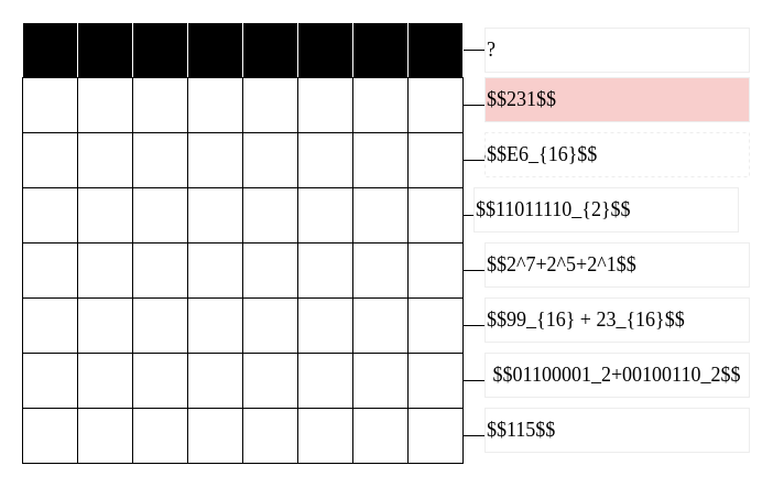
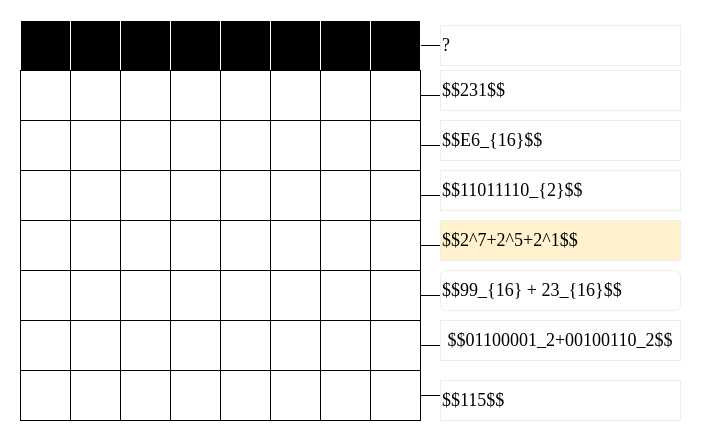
- <mxCell id="21" value="&lt;font style=&quot;font-size: 18px;&quot;&gt;$$231$$&lt;/font&gt;" style="rounded=0;whiteSpace=wrap;html=1;align=left;strokeColor=#EDEDED;fontFamily=Comic Sans MS;fontSize=18;fillColor=#f8cecc;" vertex="1" parent="1"><mxGeometry x="440" y="70" width="240" height="40" as="geometry" /></mxCell>
+ <mxCell id="21" value="&lt;font style=&quot;font-size: 18px;&quot;&gt;$$231$$&lt;/font&gt;" style="rounded=0;whiteSpace=wrap;html=1;align=left;strokeColor=#EDEDED;fontFamily=Comic Sans MS;fontSize=18;" vertex="1" parent="1"><mxGeometry x="440" y="70" width="240" height="40" as="geometry" /></mxCell>
- <mxCell id="31" value="$$E6_{16}$$" style="rounded=0;whiteSpace=wrap;html=1;strokeColor=#EDEDED;align=left;fontFamily=Comic Sans MS;fontSize=18;dashed=1;" vertex="1" parent="1"><mxGeometry x="440" y="120" width="240" height="40" as="geometry" /></mxCell>
+ <mxCell id="31" value="$$E6_{16}$$" style="rounded=0;whiteSpace=wrap;html=1;strokeColor=#EDEDED;align=left;fontFamily=Comic Sans MS;fontSize=18;" vertex="1" parent="1"><mxGeometry x="440" y="120" width="240" height="40" as="geometry" /></mxCell>
- <mxCell id="41" value="&lt;span style=&quot;white-space: normal&quot;&gt;$$11011110_{2}$$&lt;/span&gt;" style="rounded=0;whiteSpace=wrap;html=1;strokeColor=#EDEDED;fontFamily=Comic Sans MS;fontSize=18;align=left;" vertex="1" parent="1"><mxGeometry x="430" y="170" width="240" height="40" as="geometry" /></mxCell>
+ <mxCell id="41" value="&lt;span style=&quot;white-space: normal&quot;&gt;$$11011110_{2}$$&lt;/span&gt;" style="rounded=0;whiteSpace=wrap;html=1;strokeColor=#EDEDED;fontFamily=Comic Sans MS;fontSize=18;align=left;" vertex="1" parent="1"><mxGeometry x="440" y="170" width="240" height="40" as="geometry" /></mxCell>
- <mxCell id="51" value="&lt;span style=&quot;white-space: normal&quot;&gt;$$2^7+2^5+2^1$$&lt;/span&gt;" style="rounded=0;whiteSpace=wrap;html=1;strokeColor=#EDEDED;fontFamily=Comic Sans MS;fontSize=18;align=left;" vertex="1" parent="1"><mxGeometry x="440" y="220" width="240" height="40" as="geometry" /></mxCell>
+ <mxCell id="51" value="&lt;span style=&quot;white-space: normal&quot;&gt;$$2^7+2^5+2^1$$&lt;/span&gt;" style="rounded=0;whiteSpace=wrap;html=1;strokeColor=#EDEDED;fontFamily=Comic Sans MS;fontSize=18;align=left;fillColor=#fff2cc;" vertex="1" parent="1"><mxGeometry x="440" y="220" width="240" height="40" as="geometry" /></mxCell>
- <mxCell id="61" value="&lt;span style=&quot;white-space: normal&quot;&gt;$$99_{16} + 23_{16}$$&lt;/span&gt;" style="rounded=0;whiteSpace=wrap;html=1;strokeColor=#EDEDED;fontFamily=Comic Sans MS;fontSize=18;align=left;" vertex="1" parent="1"><mxGeometry x="440" y="270" width="240" height="40" as="geometry" /></mxCell>
+ <mxCell id="61" value="&lt;span style=&quot;white-space: normal&quot;&gt;$$99_{16} + 23_{16}$$&lt;/span&gt;" style="whiteSpace=wrap;html=1;strokeColor=#EDEDED;fontFamily=Comic Sans MS;fontSize=18;align=left;rounded=1;" vertex="1" parent="1"><mxGeometry x="440" y="270" width="240" height="40" as="geometry" /></mxCell>
- <mxCell id="81" value="$$115$$" style="rounded=0;whiteSpace=wrap;html=1;strokeColor=#EDEDED;fontFamily=Comic Sans MS;fontSize=18;align=left;" vertex="1" parent="1"><mxGeometry x="440" y="370" width="240" height="40" as="geometry" /></mxCell>
+ <mxCell id="81" value="$$115$$" style="rounded=0;whiteSpace=wrap;html=1;strokeColor=#EDEDED;fontFamily=Comic Sans MS;fontSize=18;align=left;" vertex="1" parent="1"><mxGeometry x="440" y="380" width="240" height="40" as="geometry" /></mxCell>
